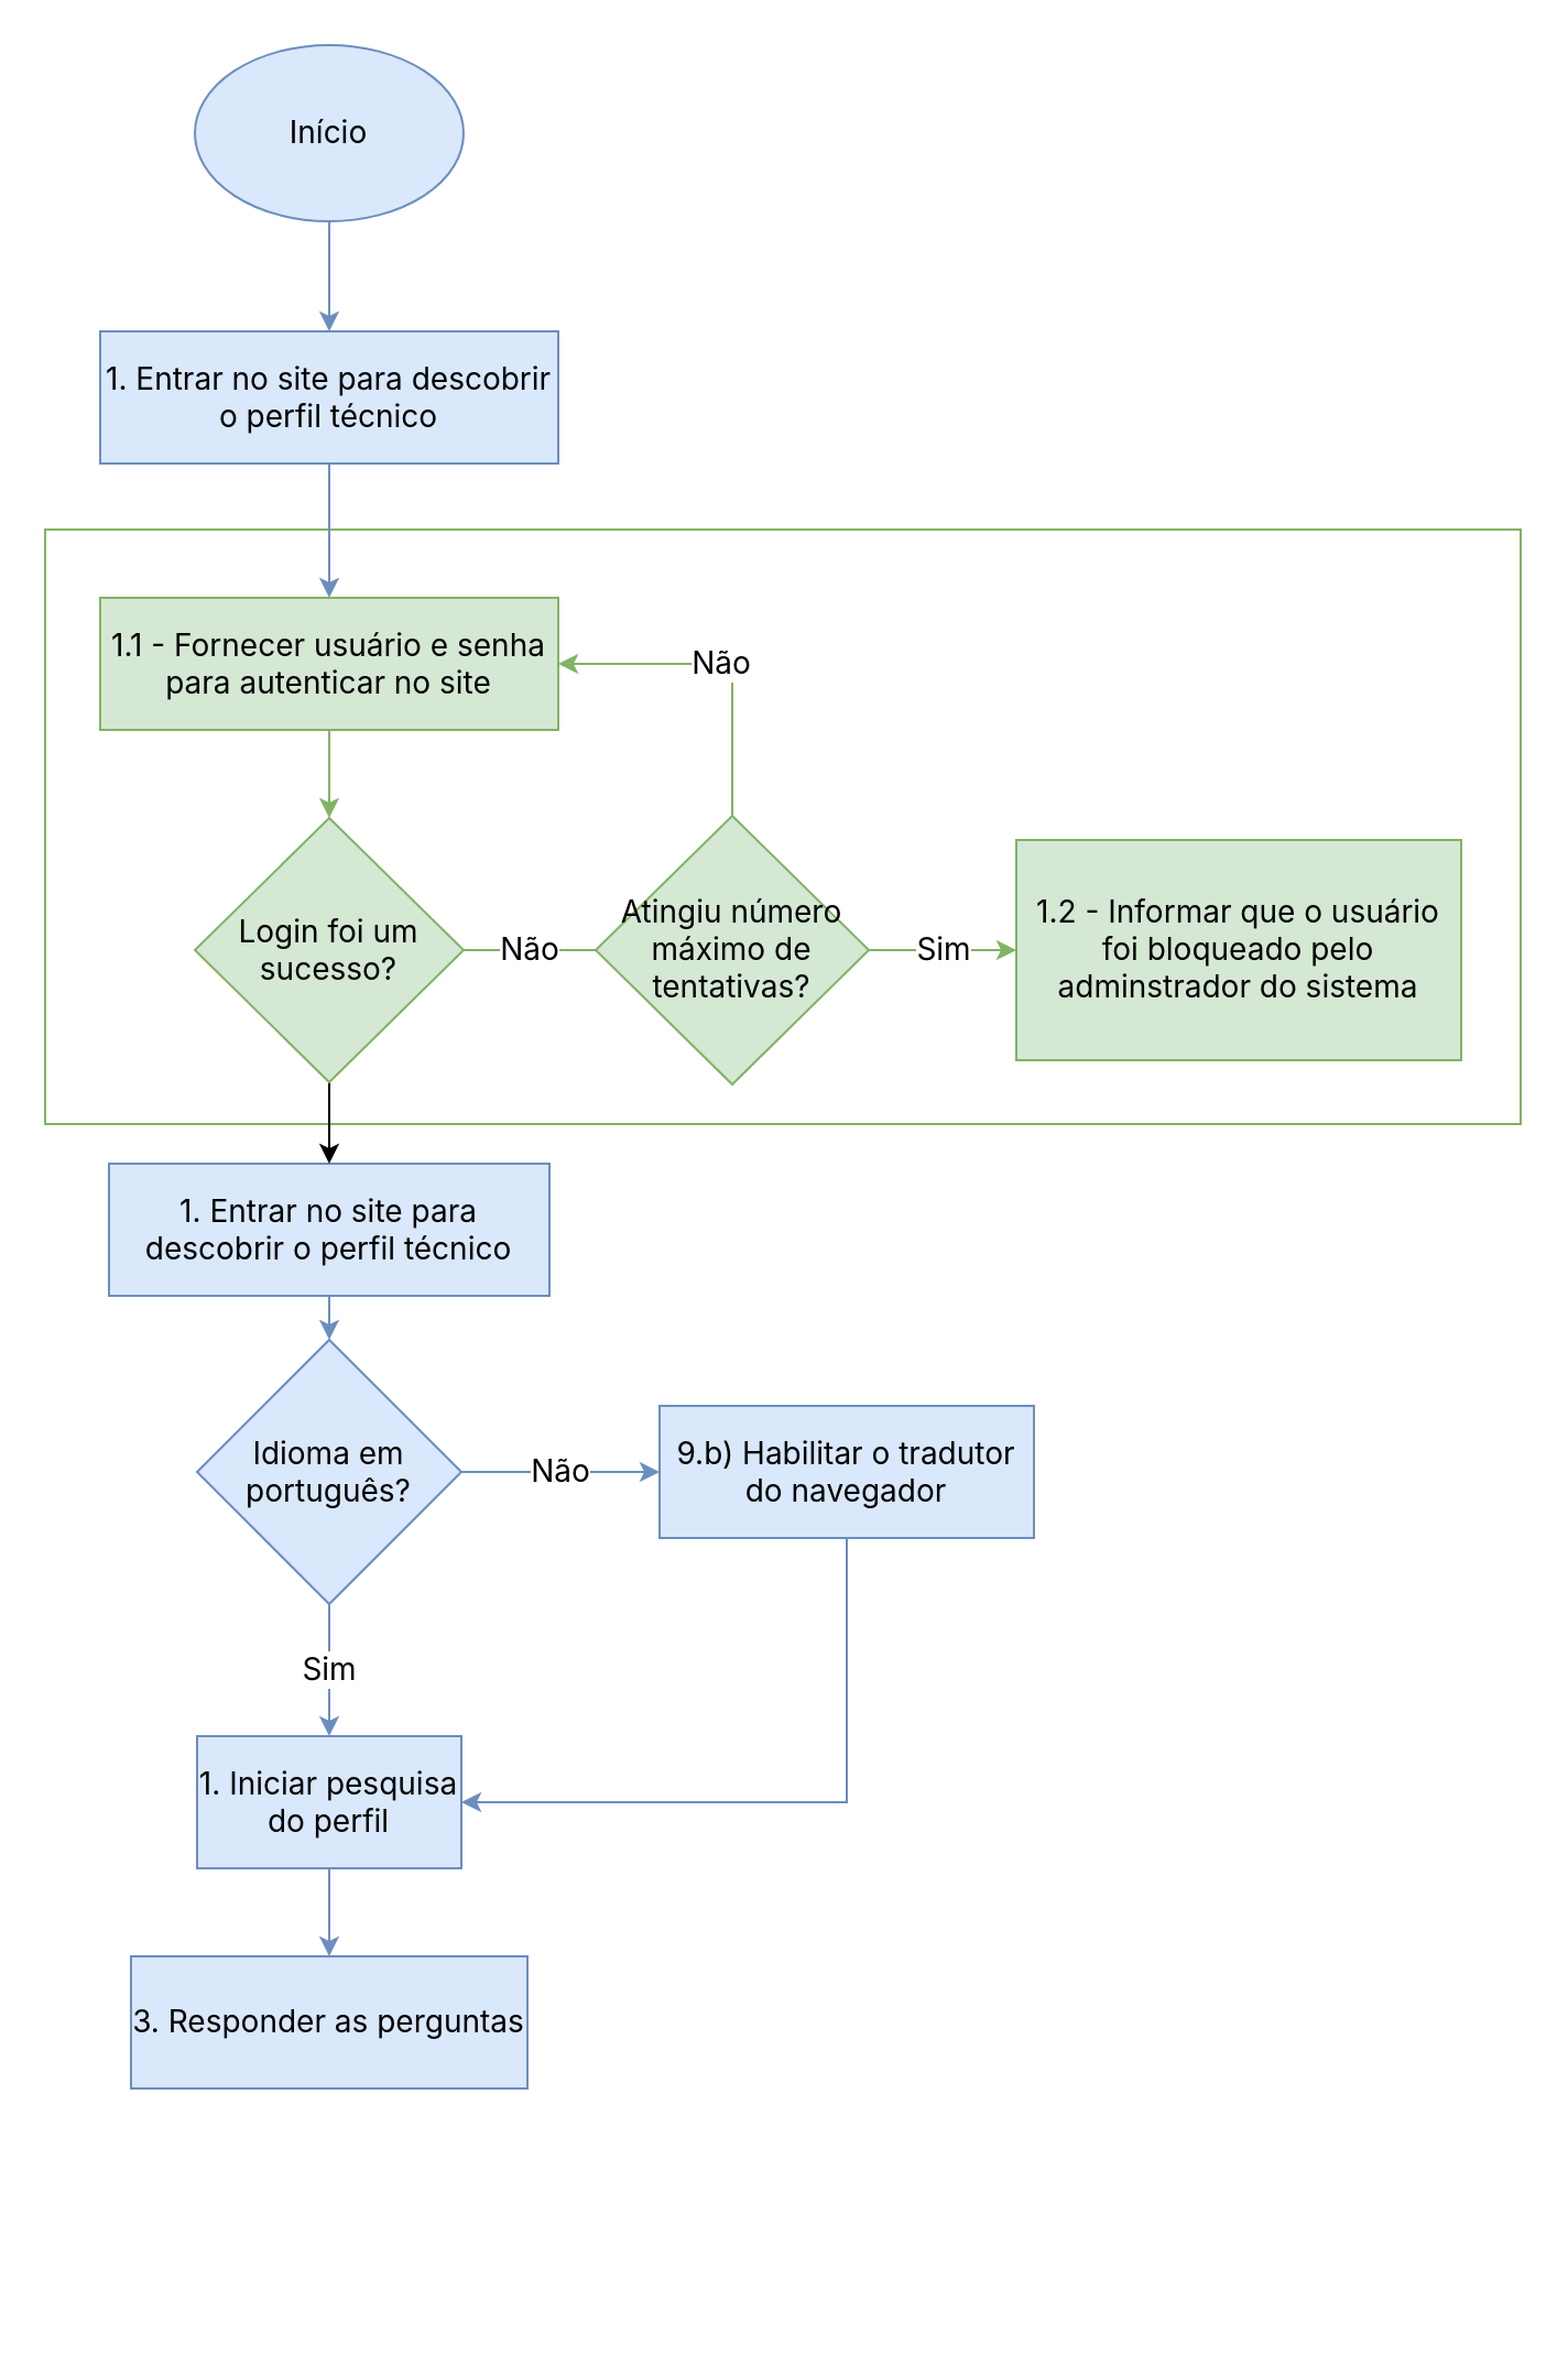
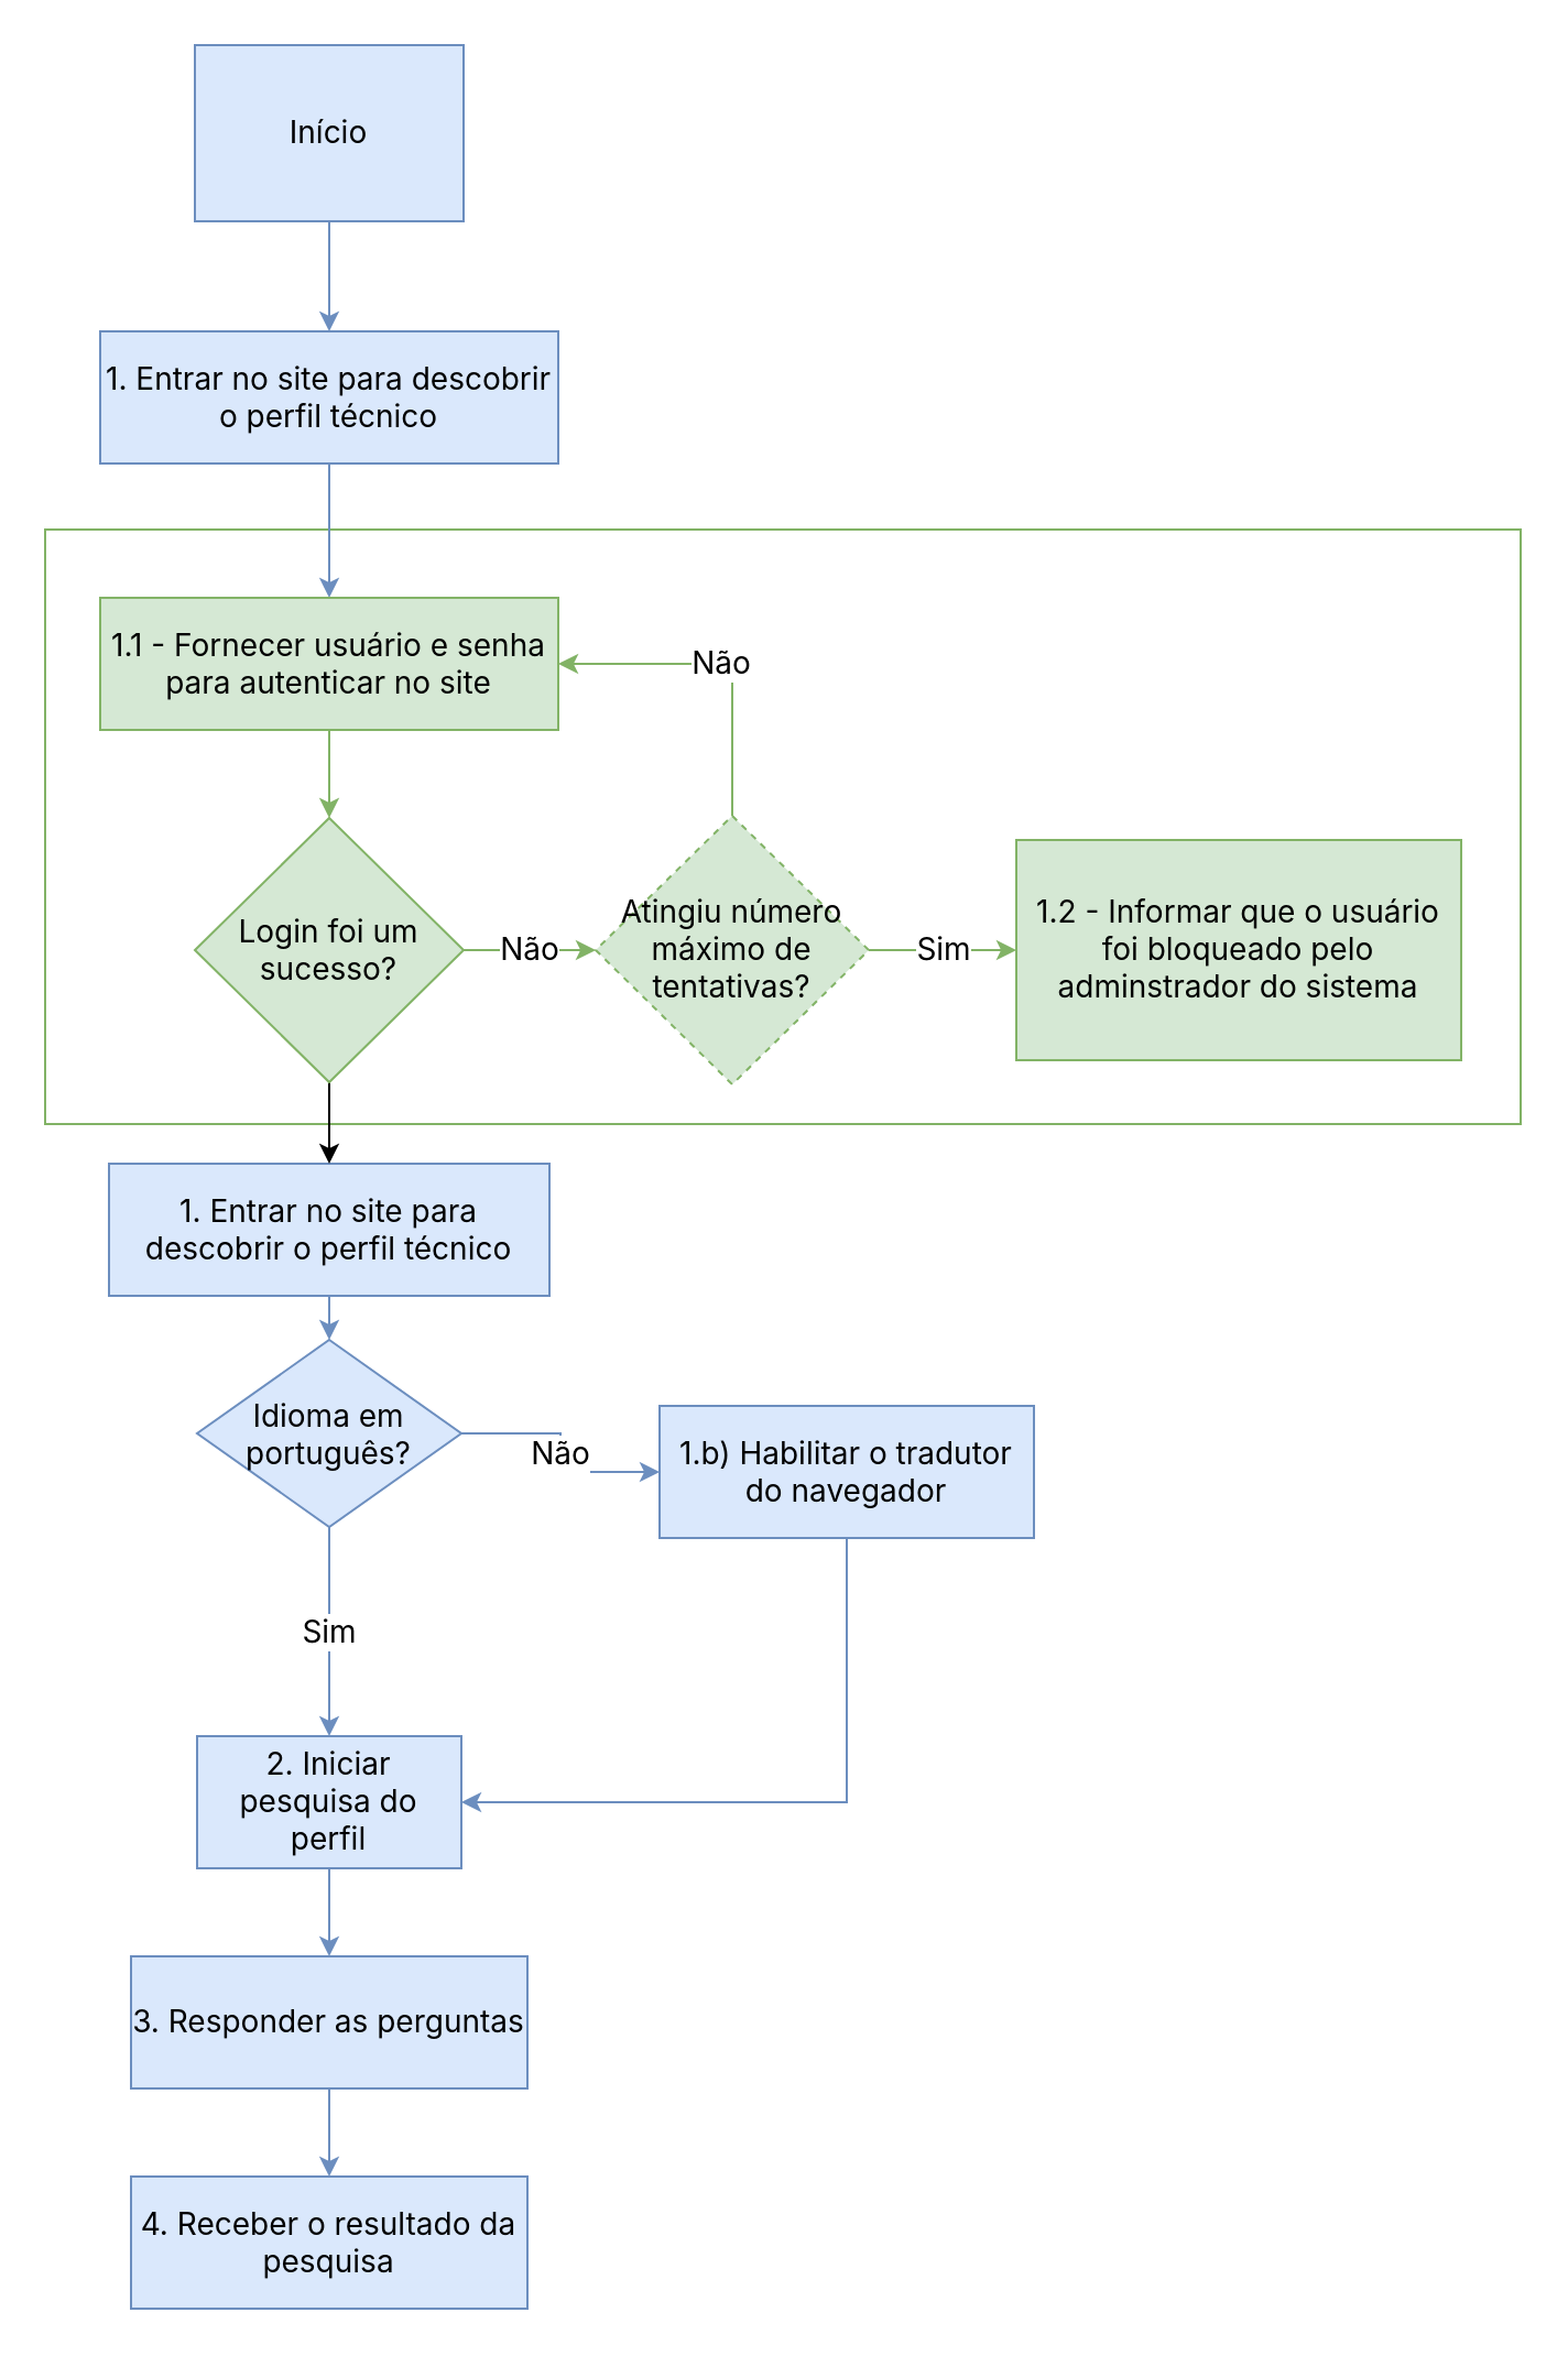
- <mxCell id="16" value="Início" style="ellipse;whiteSpace=wrap;html=1;fillColor=#dae8fc;strokeColor=#6c8ebf;fontFamily=Inter;fontSource=https%3A%2F%2Ffonts.googleapis.com%2Fcss%3Ffamily%3DInter;fontSize=14;" vertex="1" parent="1"><mxGeometry x="88" y="20" width="122" height="80" as="geometry" /></mxCell>
+ <mxCell id="16" value="Início" style="whiteSpace=wrap;html=1;fillColor=#dae8fc;strokeColor=#6c8ebf;fontFamily=Inter;fontSource=https%3A%2F%2Ffonts.googleapis.com%2Fcss%3Ffamily%3DInter;fontSize=14;rounded=0;" vertex="1" parent="1"><mxGeometry x="88" y="20" width="122" height="80" as="geometry" /></mxCell>
- <mxCell id="19" value="Não" style="edgeStyle=orthogonalEdgeStyle;rounded=0;orthogonalLoop=1;jettySize=auto;html=1;fontFamily=Inter;fontSource=https%3A%2F%2Ffonts.googleapis.com%2Fcss%3Ffamily%3DInter;fontSize=14;fillColor=#d5e8d4;strokeColor=#82b366;endArrow=none;" edge="1" parent="1" source="21" target="26"><mxGeometry relative="1" as="geometry" /></mxCell>
+ <mxCell id="19" value="Não" style="edgeStyle=orthogonalEdgeStyle;rounded=0;orthogonalLoop=1;jettySize=auto;html=1;fontFamily=Inter;fontSource=https%3A%2F%2Ffonts.googleapis.com%2Fcss%3Ffamily%3DInter;fontSize=14;fillColor=#d5e8d4;strokeColor=#82b366;" edge="1" parent="1" source="21" target="26"><mxGeometry relative="1" as="geometry" /></mxCell>
- <mxCell id="26" value="Atingiu número máximo de tentativas?" style="rhombus;whiteSpace=wrap;html=1;fontFamily=Inter;fontSource=https%3A%2F%2Ffonts.googleapis.com%2Fcss%3Ffamily%3DInter;fontSize=14;fillColor=#d5e8d4;strokeColor=#82b366;" vertex="1" parent="1"><mxGeometry x="270" y="370.02" width="124" height="121.97" as="geometry" /></mxCell>
+ <mxCell id="26" value="Atingiu número máximo de tentativas?" style="rhombus;whiteSpace=wrap;html=1;fontFamily=Inter;fontSource=https%3A%2F%2Ffonts.googleapis.com%2Fcss%3Ffamily%3DInter;fontSize=14;fillColor=#d5e8d4;strokeColor=#82b366;dashed=1;" vertex="1" parent="1"><mxGeometry x="270" y="370.02" width="124" height="121.97" as="geometry" /></mxCell>
- <mxCell id="7" value="Idioma em português?" style="rhombus;whiteSpace=wrap;html=1;fillColor=#dae8fc;strokeColor=#6c8ebf;fontFamily=Inter;fontSource=https%3A%2F%2Ffonts.googleapis.com%2Fcss%3Ffamily%3DInter;fontSize=14;" vertex="1" parent="1"><mxGeometry x="89" y="608" width="120" height="120" as="geometry" /></mxCell>
+ <mxCell id="7" value="Idioma em português?" style="rhombus;whiteSpace=wrap;html=1;fillColor=#dae8fc;strokeColor=#6c8ebf;fontFamily=Inter;fontSource=https%3A%2F%2Ffonts.googleapis.com%2Fcss%3Ffamily%3DInter;fontSize=14;" vertex="1" parent="1"><mxGeometry x="89" y="608" width="120" height="85" as="geometry" /></mxCell>
- <mxCell id="11" value="9.b) Habilitar o tradutor do navegador" style="whiteSpace=wrap;html=1;fillColor=#dae8fc;strokeColor=#6c8ebf;fontFamily=Inter;fontSource=https%3A%2F%2Ffonts.googleapis.com%2Fcss%3Ffamily%3DInter;fontSize=14;" vertex="1" parent="1"><mxGeometry x="299" y="638" width="170" height="60" as="geometry" /></mxCell>
+ <mxCell id="11" value="1.b) Habilitar o tradutor do navegador" style="whiteSpace=wrap;html=1;fillColor=#dae8fc;strokeColor=#6c8ebf;fontFamily=Inter;fontSource=https%3A%2F%2Ffonts.googleapis.com%2Fcss%3Ffamily%3DInter;fontSize=14;" vertex="1" parent="1"><mxGeometry x="299" y="638" width="170" height="60" as="geometry" /></mxCell>
- <mxCell id="9" value="1. Iniciar pesquisa do perfil" style="whiteSpace=wrap;html=1;fillColor=#dae8fc;strokeColor=#6c8ebf;fontFamily=Inter;fontSource=https%3A%2F%2Ffonts.googleapis.com%2Fcss%3Ffamily%3DInter;fontSize=14;" vertex="1" parent="1"><mxGeometry x="89" y="788" width="120" height="60" as="geometry" /></mxCell>
+ <mxCell id="9" value="2. Iniciar pesquisa do perfil" style="whiteSpace=wrap;html=1;fillColor=#dae8fc;strokeColor=#6c8ebf;fontFamily=Inter;fontSource=https%3A%2F%2Ffonts.googleapis.com%2Fcss%3Ffamily%3DInter;fontSize=14;" vertex="1" parent="1"><mxGeometry x="89" y="788" width="120" height="60" as="geometry" /></mxCell>
+ <mxCell id="12" value="" style="edgeStyle=orthogonalEdgeStyle;rounded=0;orthogonalLoop=1;jettySize=auto;html=1;fillColor=#dae8fc;strokeColor=#6c8ebf;fontFamily=Inter;fontSource=https%3A%2F%2Ffonts.googleapis.com%2Fcss%3Ffamily%3DInter;fontSize=14;" edge="1" parent="1" source="13" target="14"><mxGeometry relative="1" as="geometry" /></mxCell>
+ <mxCell id="14" value="4. Receber o resultado da pesquisa" style="whiteSpace=wrap;html=1;fillColor=#dae8fc;strokeColor=#6c8ebf;fontFamily=Inter;fontSource=https%3A%2F%2Ffonts.googleapis.com%2Fcss%3Ffamily%3DInter;fontSize=14;" vertex="1" parent="1"><mxGeometry x="59" y="988" width="180" height="60" as="geometry" /></mxCell>
